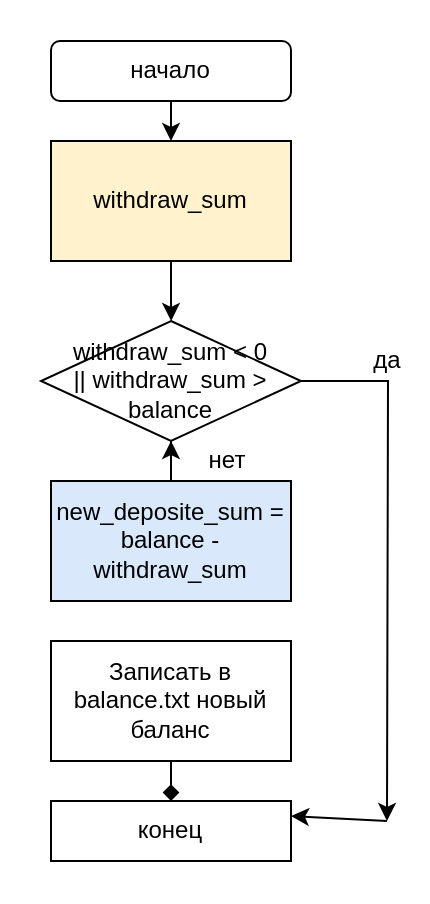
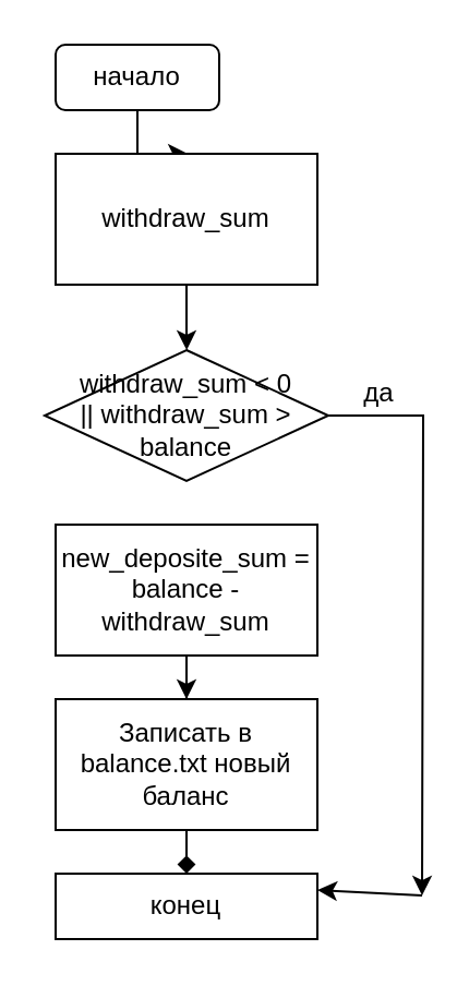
- <mxCell id="3" value="начало" style="rounded=1;whiteSpace=wrap;html=1;" vertex="1" parent="1"><mxGeometry x="25" y="20" width="120" height="30" as="geometry" /></mxCell>
+ <mxCell id="3" value="начало" style="rounded=1;whiteSpace=wrap;html=1;" vertex="1" parent="1"><mxGeometry x="25" y="20" width="75" height="30" as="geometry" /></mxCell>
- <mxCell id="5" value="withdraw_sum" style="rounded=0;whiteSpace=wrap;html=1;fillColor=#fff2cc;" vertex="1" parent="1"><mxGeometry x="25" y="70" width="120" height="60" as="geometry" /></mxCell>
+ <mxCell id="5" value="withdraw_sum" style="rounded=0;whiteSpace=wrap;html=1;" vertex="1" parent="1"><mxGeometry x="25" y="70" width="120" height="60" as="geometry" /></mxCell>
- <mxCell id="14" value="да" style="text;html=1;align=center;verticalAlign=middle;resizable=0;points=[];autosize=1;strokeColor=none;fillColor=none;" vertex="1" parent="1"><mxGeometry x="178" y="170" width="30" height="20" as="geometry" /></mxCell>
+ <mxCell id="14" value="да" style="text;html=1;align=center;verticalAlign=middle;resizable=0;points=[];autosize=1;strokeColor=none;fillColor=none;" vertex="1" parent="1"><mxGeometry x="158" y="170" width="30" height="20" as="geometry" /></mxCell>
- <mxCell id="8" value="" style="edgeStyle=orthogonalEdgeStyle;rounded=0;orthogonalLoop=1;jettySize=auto;html=1;" edge="1" parent="1" source="9" target="7"><mxGeometry relative="1" as="geometry" /></mxCell>
+ <mxCell id="8" value="" style="edgeStyle=orthogonalEdgeStyle;rounded=0;orthogonalLoop=1;jettySize=auto;html=1;" edge="1" parent="1" source="9" target="11"><mxGeometry relative="1" as="geometry" /></mxCell>
- <mxCell id="15" value="нет" style="text;html=1;align=center;verticalAlign=middle;resizable=0;points=[];autosize=1;strokeColor=none;fillColor=none;" vertex="1" parent="1"><mxGeometry x="93" y="220" width="40" height="20" as="geometry" /></mxCell>
- <mxCell id="9" value="new_deposite_sum = balance - withdraw_sum" style="rounded=0;whiteSpace=wrap;html=1;fillColor=#dae8fc;" vertex="1" parent="1"><mxGeometry x="25" y="240" width="120" height="60" as="geometry" /></mxCell>
+ <mxCell id="9" value="new_deposite_sum = balance - withdraw_sum" style="rounded=0;whiteSpace=wrap;html=1;" vertex="1" parent="1"><mxGeometry x="25" y="240" width="120" height="60" as="geometry" /></mxCell>
